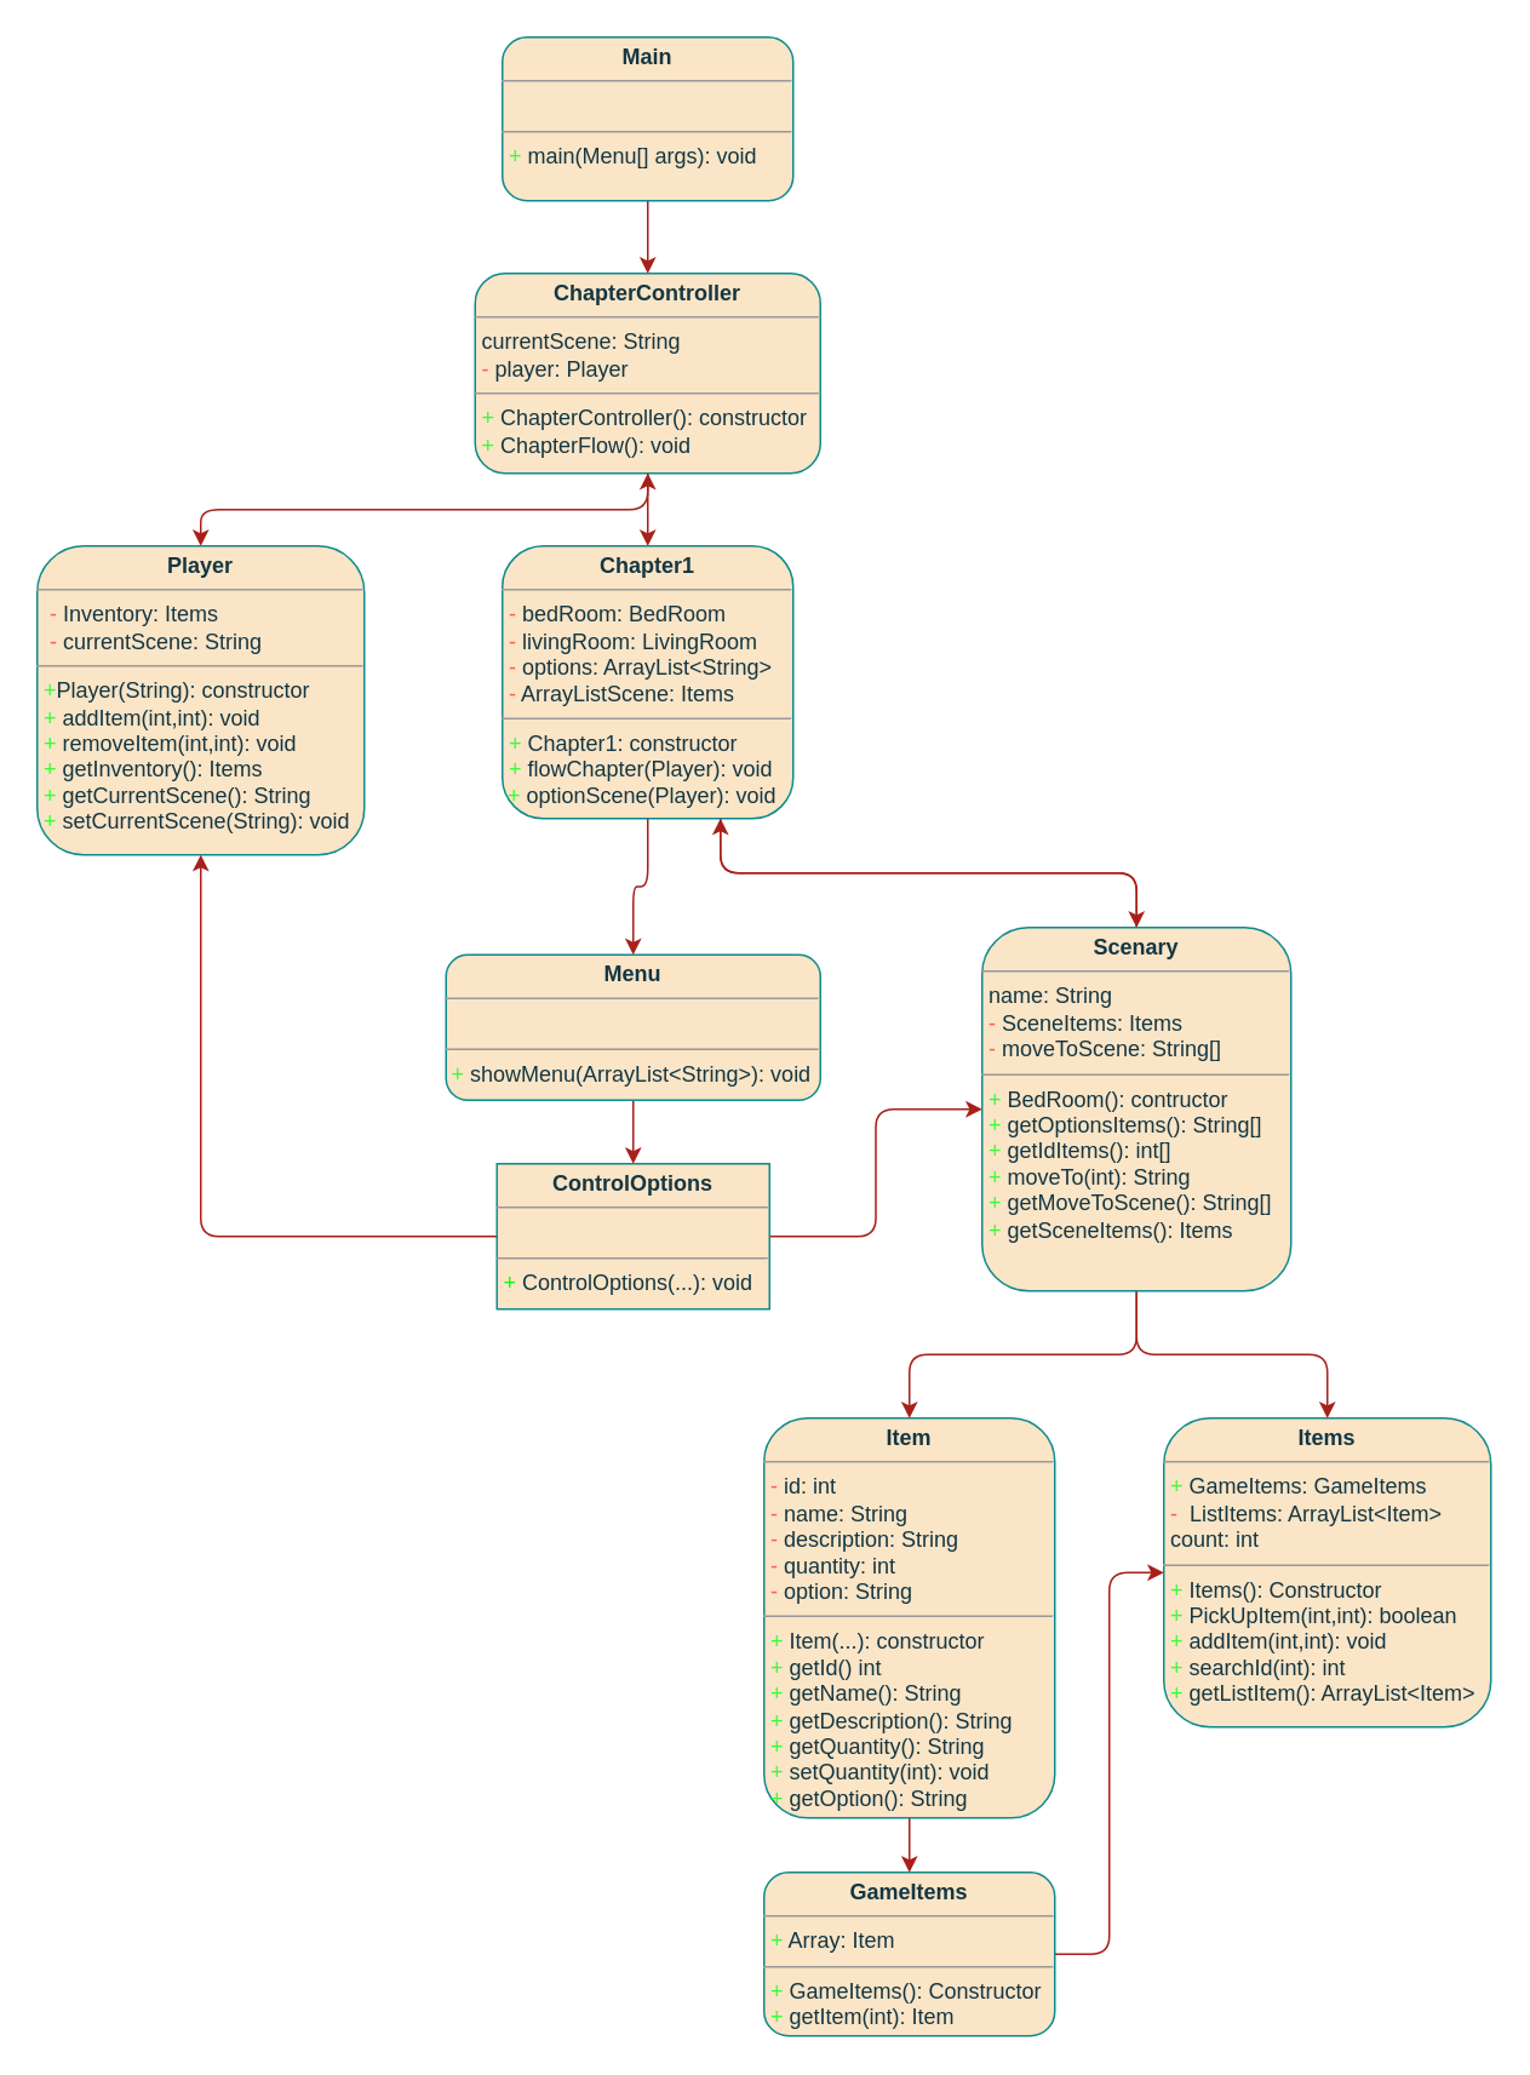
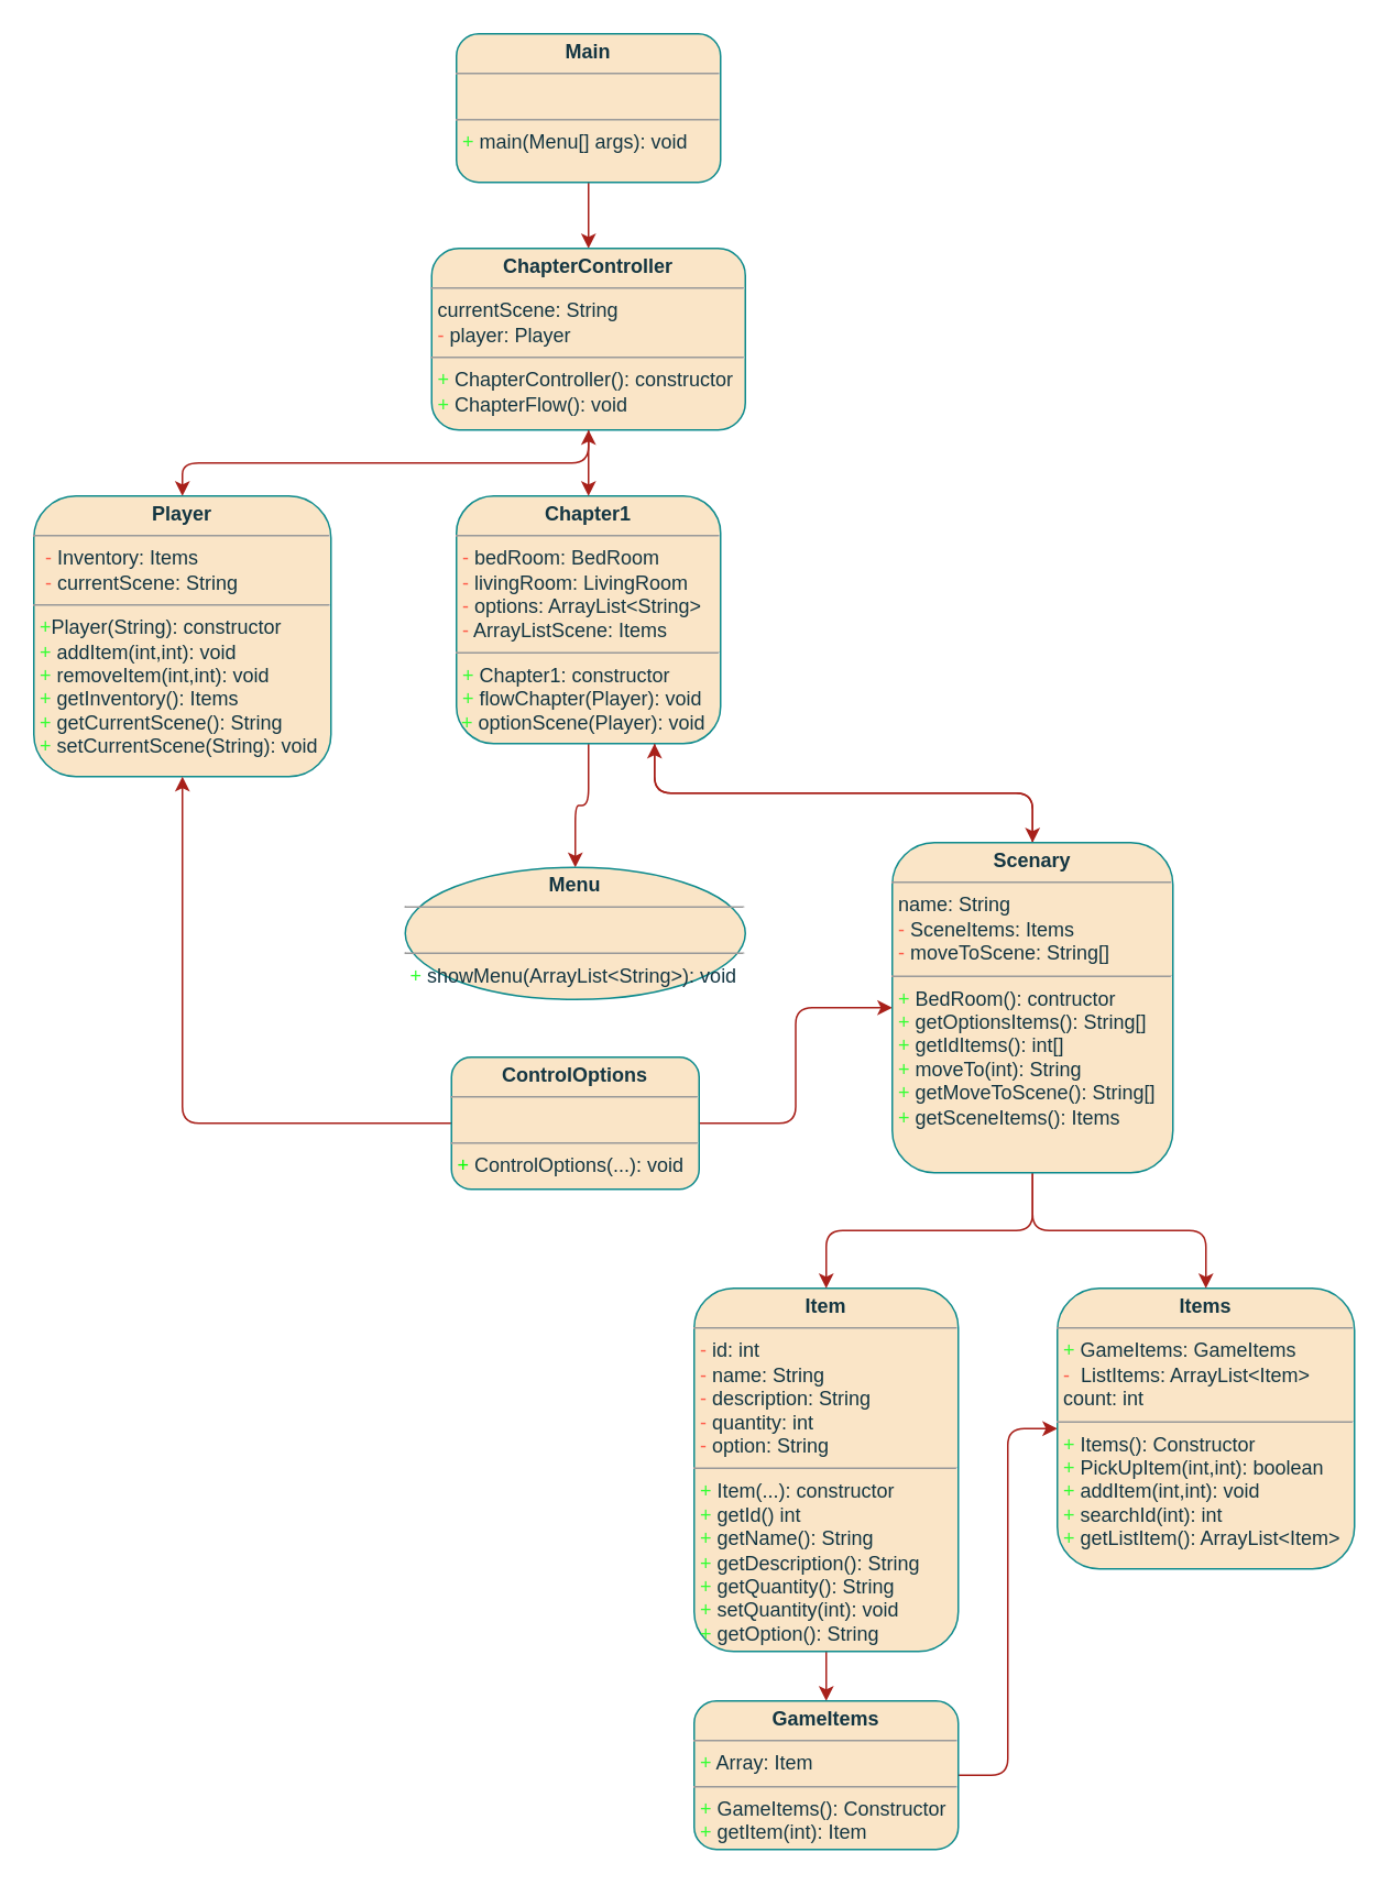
- <mxCell id="11" value="&lt;p style=&quot;margin:0px;margin-top:4px;text-align:center;&quot;&gt;&lt;b&gt;Menu&lt;/b&gt;&lt;/p&gt;&lt;hr size=&quot;1&quot;&gt;&lt;p style=&quot;margin:0px;margin-left:4px;&quot;&gt;&lt;br&gt;&lt;/p&gt;&lt;hr size=&quot;1&quot;&gt;&lt;span style=&quot;color: rgb(51, 255, 51);&quot;&gt;&amp;nbsp;+&lt;/span&gt;&lt;span style=&quot;background-color: initial;&quot;&gt;&amp;nbsp;showMenu(ArrayList&amp;lt;String&amp;gt;): void&lt;/span&gt;&lt;span style=&quot;color: rgb(51, 255, 51);&quot;&gt;&lt;br&gt;&lt;/span&gt;" style="verticalAlign=top;align=left;overflow=fill;fontSize=12;fontFamily=Helvetica;html=1;strokeColor=#0F8B8D;labelBackgroundColor=none;fillColor=#FAE5C7;fontColor=#143642;rounded=1;" vertex="1" parent="1"><mxGeometry x="245" y="525" width="206" height="80" as="geometry" /></mxCell>
+ <mxCell id="11" value="&lt;p style=&quot;margin:0px;margin-top:4px;text-align:center;&quot;&gt;&lt;b&gt;Menu&lt;/b&gt;&lt;/p&gt;&lt;hr size=&quot;1&quot;&gt;&lt;p style=&quot;margin:0px;margin-left:4px;&quot;&gt;&lt;br&gt;&lt;/p&gt;&lt;hr size=&quot;1&quot;&gt;&lt;span style=&quot;color: rgb(51, 255, 51);&quot;&gt;&amp;nbsp;+&lt;/span&gt;&lt;span style=&quot;background-color: initial;&quot;&gt;&amp;nbsp;showMenu(ArrayList&amp;lt;String&amp;gt;): void&lt;/span&gt;&lt;span style=&quot;color: rgb(51, 255, 51);&quot;&gt;&lt;br&gt;&lt;/span&gt;" style="ellipse;verticalAlign=top;align=left;overflow=fill;fontSize=12;fontFamily=Helvetica;html=1;strokeColor=#0F8B8D;labelBackgroundColor=none;fillColor=#FAE5C7;fontColor=#143642;" vertex="1" parent="1"><mxGeometry x="245" y="525" width="206" height="80" as="geometry" /></mxCell>
- <mxCell id="10" style="edgeStyle=orthogonalEdgeStyle;rounded=1;orthogonalLoop=1;jettySize=auto;html=1;labelBackgroundColor=none;strokeColor=#A8201A;fontColor=default;" edge="1" parent="1" source="11" target="14"><mxGeometry relative="1" as="geometry" /></mxCell>
- <mxCell id="14" value="&lt;p style=&quot;margin:0px;margin-top:4px;text-align:center;&quot;&gt;&lt;b&gt;ControlOptions&lt;/b&gt;&lt;/p&gt;&lt;hr size=&quot;1&quot;&gt;&lt;p style=&quot;margin:0px;margin-left:4px;&quot;&gt;&lt;br&gt;&lt;/p&gt;&lt;hr size=&quot;1&quot;&gt;&lt;p style=&quot;margin:0px;margin-left:4px;&quot;&gt;&lt;font color=&quot;#00ff00&quot;&gt;+&lt;/font&gt; ControlOptions(...): void&lt;/p&gt;" style="verticalAlign=top;align=left;overflow=fill;fontSize=12;fontFamily=Helvetica;html=1;strokeColor=#0F8B8D;labelBackgroundColor=none;fillColor=#FAE5C7;fontColor=#143642;rounded=0;" vertex="1" parent="1"><mxGeometry x="273" y="640" width="150" height="80" as="geometry" /></mxCell>
+ <mxCell id="14" value="&lt;p style=&quot;margin:0px;margin-top:4px;text-align:center;&quot;&gt;&lt;b&gt;ControlOptions&lt;/b&gt;&lt;/p&gt;&lt;hr size=&quot;1&quot;&gt;&lt;p style=&quot;margin:0px;margin-left:4px;&quot;&gt;&lt;br&gt;&lt;/p&gt;&lt;hr size=&quot;1&quot;&gt;&lt;p style=&quot;margin:0px;margin-left:4px;&quot;&gt;&lt;font color=&quot;#00ff00&quot;&gt;+&lt;/font&gt; ControlOptions(...): void&lt;/p&gt;" style="verticalAlign=top;align=left;overflow=fill;fontSize=12;fontFamily=Helvetica;html=1;strokeColor=#0F8B8D;labelBackgroundColor=none;fillColor=#FAE5C7;fontColor=#143642;rounded=1;" vertex="1" parent="1"><mxGeometry x="273" y="640" width="150" height="80" as="geometry" /></mxCell>
